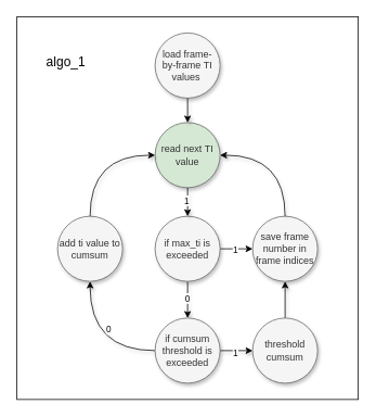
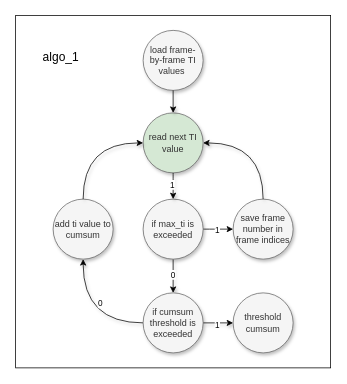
- <mxCell id="22" value="" style="edgeStyle=orthogonalEdgeStyle;rounded=0;orthogonalLoop=1;jettySize=auto;html=1;shadow=1;" parent="1" source="23" target="9" edge="1"><mxGeometry relative="1" as="geometry" /></mxCell>
